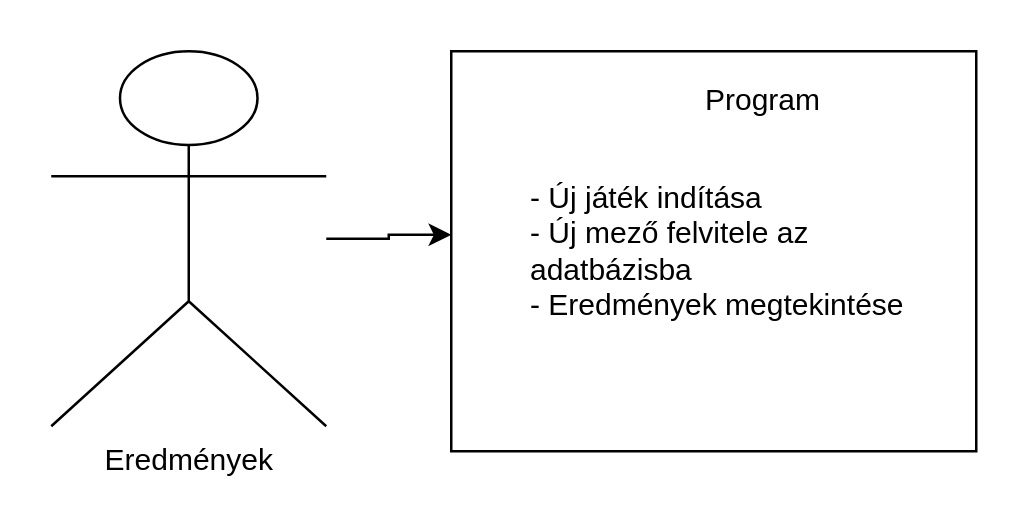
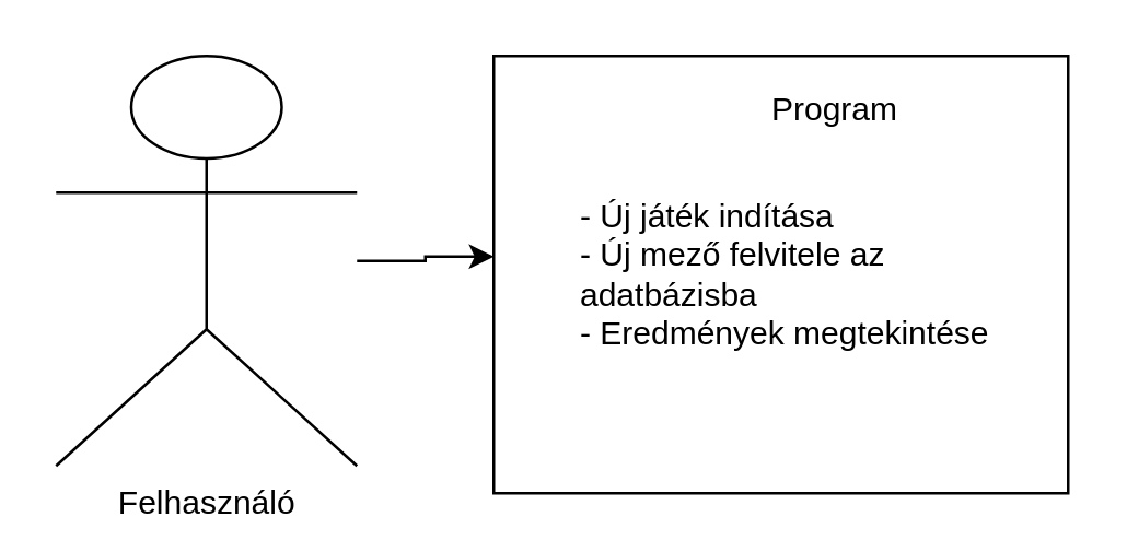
- <mxCell id="3" value="Eredmények&lt;br&gt;" style="shape=umlActor;verticalLabelPosition=bottom;verticalAlign=top;html=1;outlineConnect=0;" vertex="1" parent="1"><mxGeometry x="20" y="20" width="110" height="150" as="geometry" /></mxCell>
+ <mxCell id="3" value="Felhasználó&lt;br&gt;" style="shape=umlActor;verticalLabelPosition=bottom;verticalAlign=top;html=1;outlineConnect=0;" vertex="1" parent="1"><mxGeometry x="20" y="20" width="110" height="150" as="geometry" /></mxCell>
